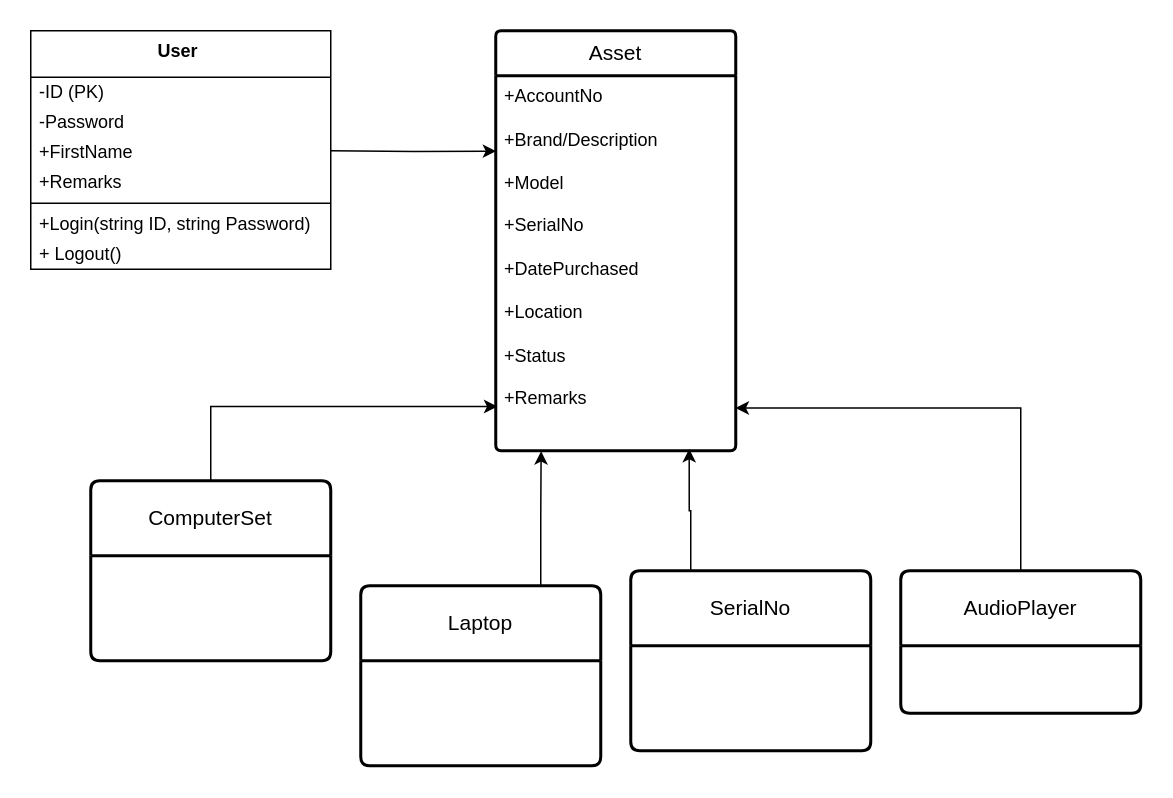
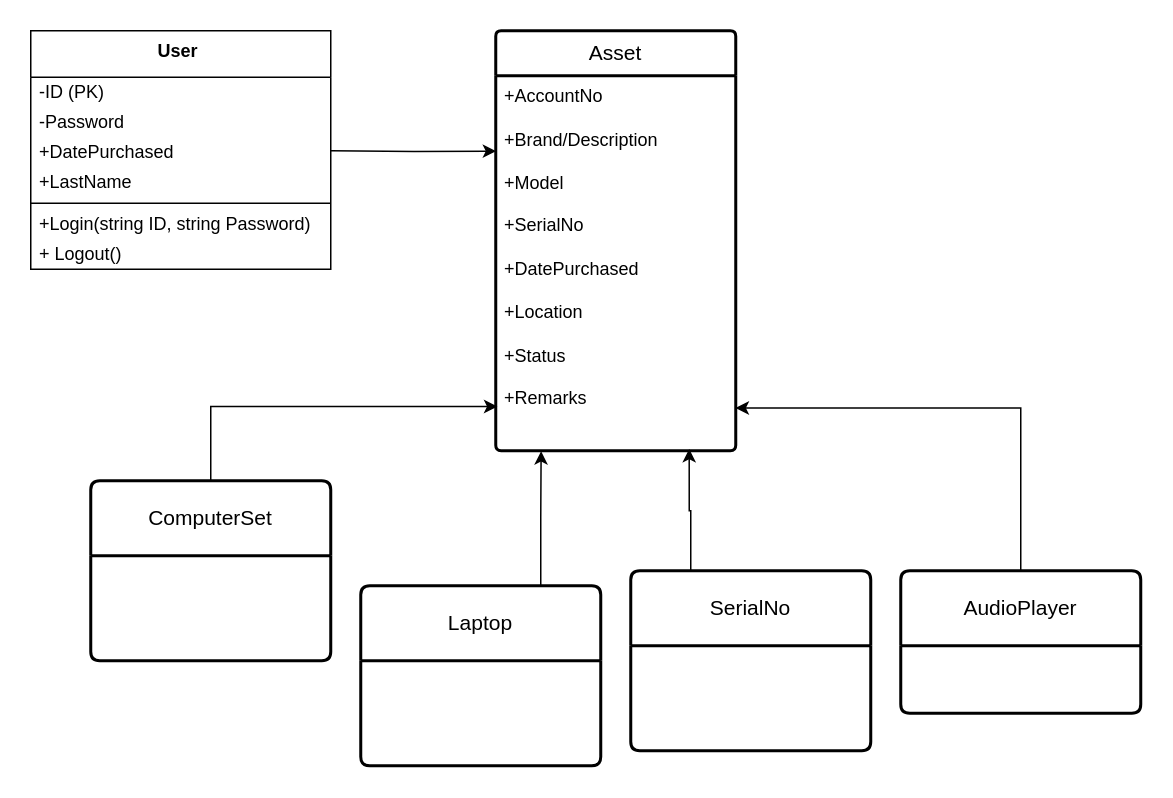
- <mxCell id="16" value="+FirstName" style="text;html=1;strokeColor=none;fillColor=none;align=left;verticalAlign=middle;spacingLeft=4;spacingRight=4;overflow=hidden;rotatable=0;points=[[0,0.5],[1,0.5]];portConstraint=eastwest;whiteSpace=wrap;" vertex="1" parent="13"><mxGeometry y="71" width="200" height="20" as="geometry" /></mxCell>
+ <mxCell id="16" value="+DatePurchased" style="text;html=1;strokeColor=none;fillColor=none;align=left;verticalAlign=middle;spacingLeft=4;spacingRight=4;overflow=hidden;rotatable=0;points=[[0,0.5],[1,0.5]];portConstraint=eastwest;whiteSpace=wrap;" vertex="1" parent="13"><mxGeometry y="71" width="200" height="20" as="geometry" /></mxCell>
- <mxCell id="17" value="+Remarks" style="text;html=1;strokeColor=none;fillColor=none;align=left;verticalAlign=middle;spacingLeft=4;spacingRight=4;overflow=hidden;rotatable=0;points=[[0,0.5],[1,0.5]];portConstraint=eastwest;whiteSpace=wrap;" vertex="1" parent="13"><mxGeometry y="91" width="200" height="20" as="geometry" /></mxCell>
+ <mxCell id="17" value="+LastName" style="text;html=1;strokeColor=none;fillColor=none;align=left;verticalAlign=middle;spacingLeft=4;spacingRight=4;overflow=hidden;rotatable=0;points=[[0,0.5],[1,0.5]];portConstraint=eastwest;whiteSpace=wrap;" vertex="1" parent="13"><mxGeometry y="91" width="200" height="20" as="geometry" /></mxCell>
